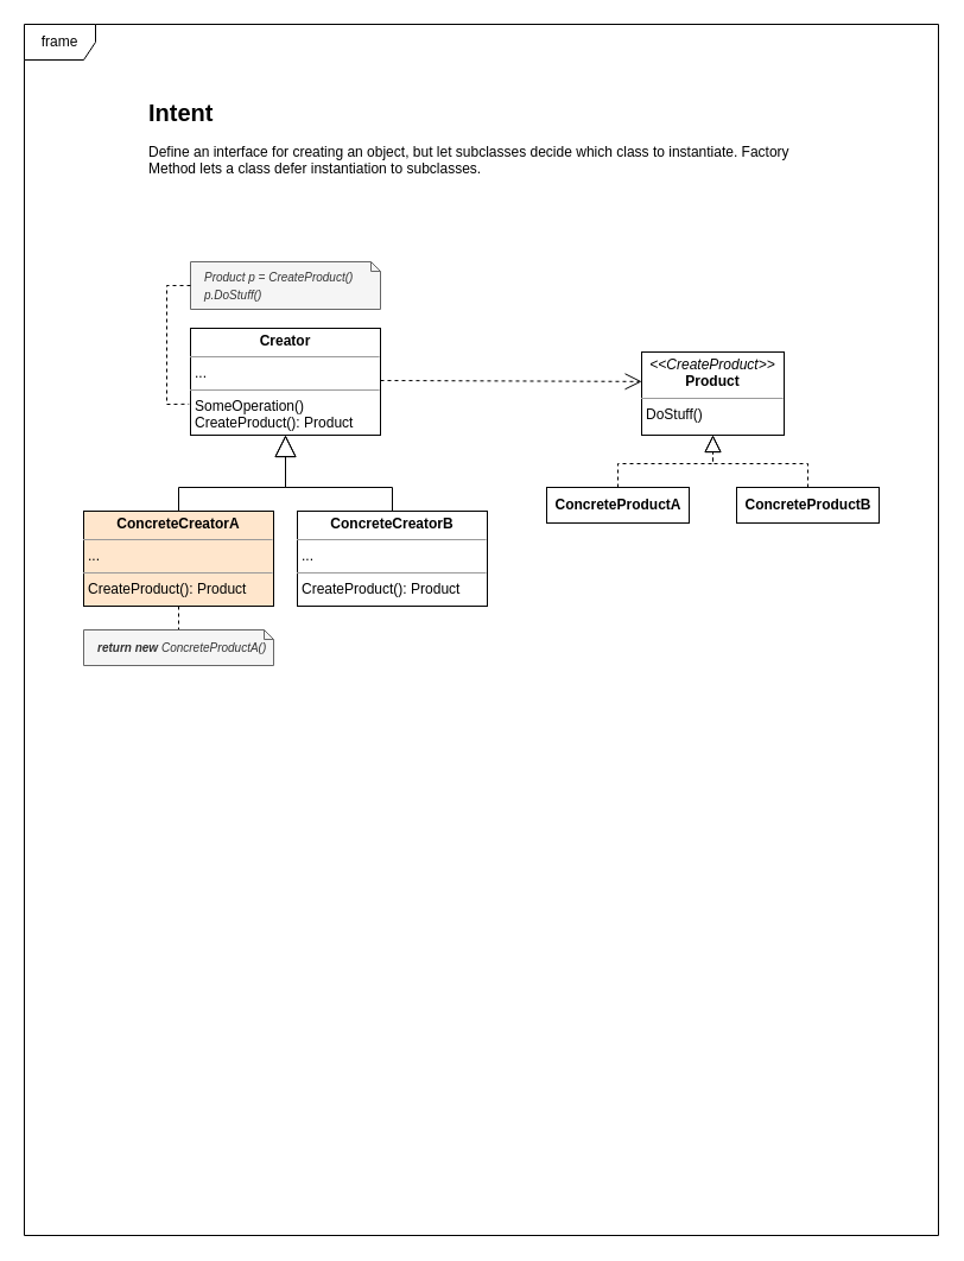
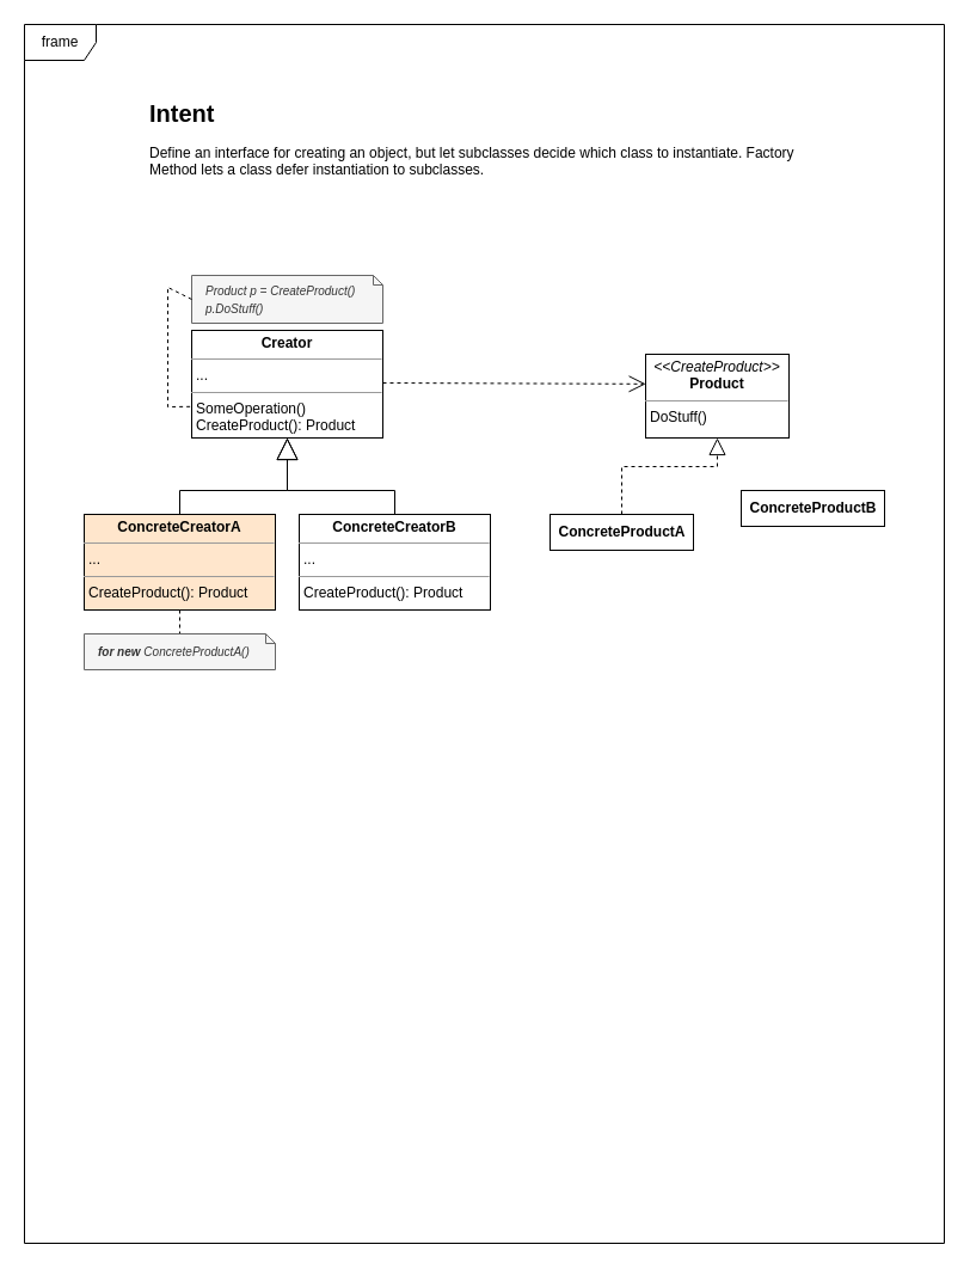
- <mxCell id="16" value="&lt;font style=&quot;font-size: 10px;&quot;&gt;&lt;i&gt;Product p = CreateProduct()&lt;br&gt;p.DoStuff()&lt;/i&gt;&lt;/font&gt;" style="shape=note;size=8;align=left;spacingLeft=10;html=1;whiteSpace=wrap;fillColor=#f5f5f5;fontColor=#333333;strokeColor=#666666;" parent="1" vertex="1"><mxGeometry x="160" y="220" width="160" height="40" as="geometry" /></mxCell>
+ <mxCell id="16" value="&lt;font style=&quot;font-size: 10px;&quot;&gt;&lt;i&gt;Product p = CreateProduct()&lt;br&gt;p.DoStuff()&lt;/i&gt;&lt;/font&gt;" style="shape=note;size=8;align=left;spacingLeft=10;html=1;whiteSpace=wrap;fillColor=#f5f5f5;fontColor=#333333;strokeColor=#666666;" parent="1" vertex="1"><mxGeometry x="160" y="230" width="160" height="40" as="geometry" /></mxCell>
- <mxCell id="12" value="" style="endArrow=block;dashed=1;endFill=0;endSize=12;html=1;rounded=0;entryX=0.5;entryY=1;entryDx=0;entryDy=0;exitX=0.5;exitY=0;exitDx=0;exitDy=0;" parent="1" source="5" target="10" edge="1"><mxGeometry width="160" relative="1" as="geometry"><mxPoint x="555" y="440" as="sourcePoint" /><mxPoint x="635" y="396" as="targetPoint" /><Array as="points"><mxPoint x="680" y="390" /><mxPoint x="600" y="390" /></Array></mxGeometry></mxCell>
- <mxCell id="6" value="&lt;b&gt;ConcreteProductA&lt;br&gt;&lt;/b&gt;" style="html=1;" parent="1" vertex="1"><mxGeometry x="460" y="410" width="120" height="30" as="geometry" /></mxCell>
+ <mxCell id="6" value="&lt;b&gt;ConcreteProductA&lt;br&gt;&lt;/b&gt;" style="html=1;" parent="1" vertex="1"><mxGeometry x="460" y="430" width="120" height="30" as="geometry" /></mxCell>
- <mxCell id="15" value="&lt;font style=&quot;font-size: 10px;&quot;&gt;&lt;i&gt;&lt;b&gt;return new &lt;/b&gt;ConcreteProductA()&lt;/i&gt;&lt;/font&gt;" style="shape=note;size=8;align=left;spacingLeft=10;html=1;whiteSpace=wrap;fillColor=#f5f5f5;fontColor=#333333;strokeColor=#666666;" parent="1" vertex="1"><mxGeometry x="70" y="530" width="160" height="30" as="geometry" /></mxCell>
+ <mxCell id="15" value="&lt;font style=&quot;font-size: 10px;&quot;&gt;&lt;i&gt;&lt;b&gt;for new &lt;/b&gt;ConcreteProductA()&lt;/i&gt;&lt;/font&gt;" style="shape=note;size=8;align=left;spacingLeft=10;html=1;whiteSpace=wrap;fillColor=#f5f5f5;fontColor=#333333;strokeColor=#666666;" parent="1" vertex="1"><mxGeometry x="70" y="530" width="160" height="30" as="geometry" /></mxCell>
